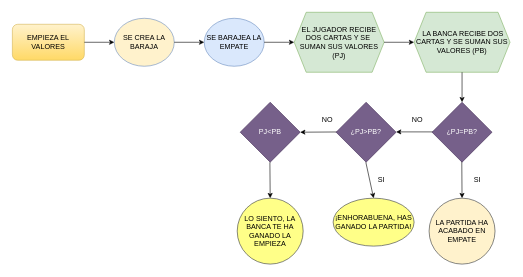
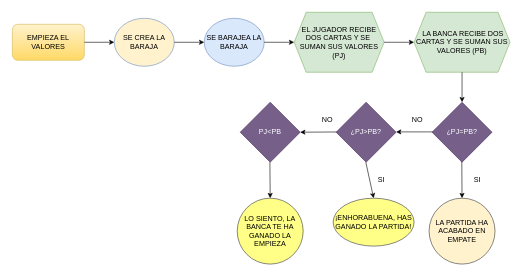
- <mxCell id="6" value="SE BARAJEA LA EMPATE" style="ellipse;whiteSpace=wrap;html=1;fillColor=#dae8fc;strokeColor=#6c8ebf;" vertex="1" parent="1"><mxGeometry x="340" y="30" width="100" height="80" as="geometry" /></mxCell>
+ <mxCell id="6" value="SE BARAJEA LA BARAJA" style="ellipse;whiteSpace=wrap;html=1;fillColor=#dae8fc;strokeColor=#6c8ebf;" vertex="1" parent="1"><mxGeometry x="340" y="30" width="100" height="80" as="geometry" /></mxCell>
